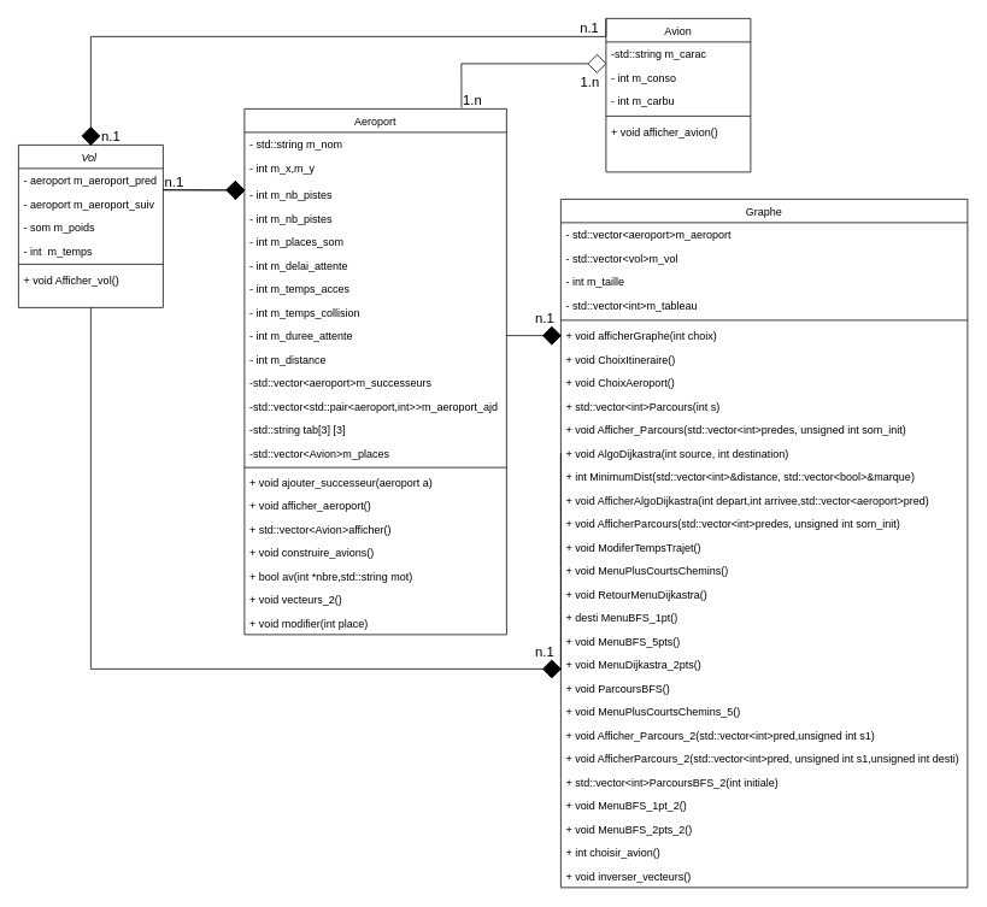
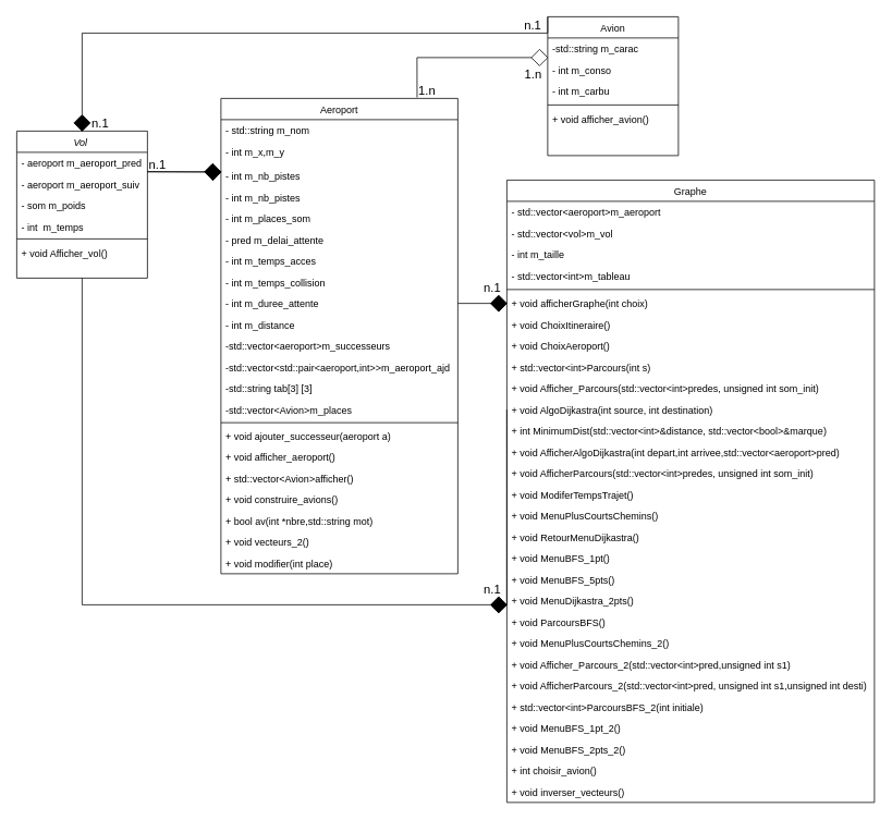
- <mxCell id="52" value="- int m_delai_attente" style="text;align=left;verticalAlign=top;spacingLeft=4;spacingRight=4;overflow=hidden;rotatable=0;points=[[0,0.5],[1,0.5]];portConstraint=eastwest;rounded=0;shadow=0;html=0;" vertex="1" parent="46"><mxGeometry y="160" width="290" height="26" as="geometry" /></mxCell>
+ <mxCell id="52" value="- pred m_delai_attente" style="text;align=left;verticalAlign=top;spacingLeft=4;spacingRight=4;overflow=hidden;rotatable=0;points=[[0,0.5],[1,0.5]];portConstraint=eastwest;rounded=0;shadow=0;html=0;" vertex="1" parent="46"><mxGeometry y="160" width="290" height="26" as="geometry" /></mxCell>
- <mxCell id="27" value="+ desti MenuBFS_1pt()" style="text;align=left;verticalAlign=top;spacingLeft=4;spacingRight=4;overflow=hidden;rotatable=0;points=[[0,0.5],[1,0.5]];portConstraint=eastwest;" vertex="1" parent="9"><mxGeometry y="450" width="450" height="26" as="geometry" /></mxCell>
+ <mxCell id="27" value="+ void MenuBFS_1pt()" style="text;align=left;verticalAlign=top;spacingLeft=4;spacingRight=4;overflow=hidden;rotatable=0;points=[[0,0.5],[1,0.5]];portConstraint=eastwest;" vertex="1" parent="9"><mxGeometry y="450" width="450" height="26" as="geometry" /></mxCell>
- <mxCell id="31" value="+ void MenuPlusCourtsChemins_5()" style="text;align=left;verticalAlign=top;spacingLeft=4;spacingRight=4;overflow=hidden;rotatable=0;points=[[0,0.5],[1,0.5]];portConstraint=eastwest;" vertex="1" parent="9"><mxGeometry y="554" width="450" height="26" as="geometry" /></mxCell>
+ <mxCell id="31" value="+ void MenuPlusCourtsChemins_2()" style="text;align=left;verticalAlign=top;spacingLeft=4;spacingRight=4;overflow=hidden;rotatable=0;points=[[0,0.5],[1,0.5]];portConstraint=eastwest;" vertex="1" parent="9"><mxGeometry y="554" width="450" height="26" as="geometry" /></mxCell>
